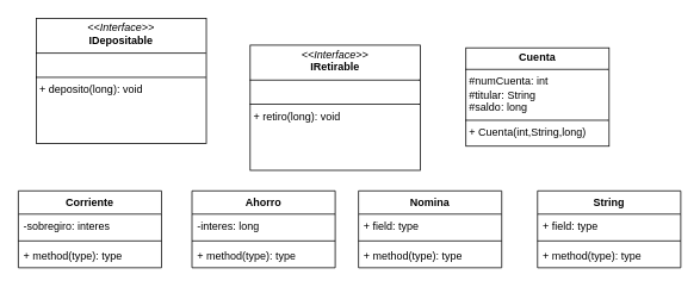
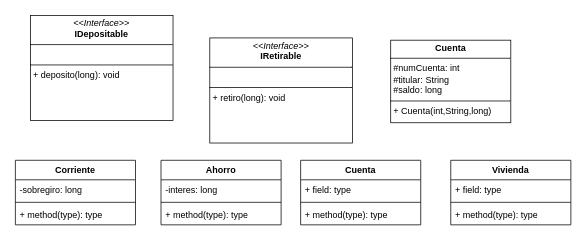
- <mxCell id="10" value="Nomina" style="swimlane;fontStyle=1;align=center;verticalAlign=top;childLayout=stackLayout;horizontal=1;startSize=26;horizontalStack=0;resizeParent=1;resizeParentMax=0;resizeLast=0;collapsible=1;marginBottom=0;whiteSpace=wrap;html=1;" vertex="1" parent="1"><mxGeometry x="400" y="213" width="160" height="86" as="geometry" /></mxCell>
+ <mxCell id="10" value="Cuenta" style="swimlane;fontStyle=1;align=center;verticalAlign=top;childLayout=stackLayout;horizontal=1;startSize=26;horizontalStack=0;resizeParent=1;resizeParentMax=0;resizeLast=0;collapsible=1;marginBottom=0;whiteSpace=wrap;html=1;" vertex="1" parent="1"><mxGeometry x="400" y="213" width="160" height="86" as="geometry" /></mxCell>
- <mxCell id="14" value="String" style="swimlane;fontStyle=1;align=center;verticalAlign=top;childLayout=stackLayout;horizontal=1;startSize=26;horizontalStack=0;resizeParent=1;resizeParentMax=0;resizeLast=0;collapsible=1;marginBottom=0;whiteSpace=wrap;html=1;" vertex="1" parent="1"><mxGeometry x="600" y="213" width="160" height="86" as="geometry" /></mxCell>
+ <mxCell id="14" value="Vivienda" style="swimlane;fontStyle=1;align=center;verticalAlign=top;childLayout=stackLayout;horizontal=1;startSize=26;horizontalStack=0;resizeParent=1;resizeParentMax=0;resizeLast=0;collapsible=1;marginBottom=0;whiteSpace=wrap;html=1;" vertex="1" parent="1"><mxGeometry x="600" y="213" width="160" height="86" as="geometry" /></mxCell>
- <mxCell id="3" value="-sobregiro: interes" style="text;strokeColor=none;fillColor=none;align=left;verticalAlign=top;spacingLeft=4;spacingRight=4;overflow=hidden;rotatable=0;points=[[0,0.5],[1,0.5]];portConstraint=eastwest;whiteSpace=wrap;html=1;" vertex="1" parent="2"><mxGeometry y="26" width="160" height="26" as="geometry" /></mxCell>
+ <mxCell id="3" value="-sobregiro: long" style="text;strokeColor=none;fillColor=none;align=left;verticalAlign=top;spacingLeft=4;spacingRight=4;overflow=hidden;rotatable=0;points=[[0,0.5],[1,0.5]];portConstraint=eastwest;whiteSpace=wrap;html=1;" vertex="1" parent="2"><mxGeometry y="26" width="160" height="26" as="geometry" /></mxCell>
